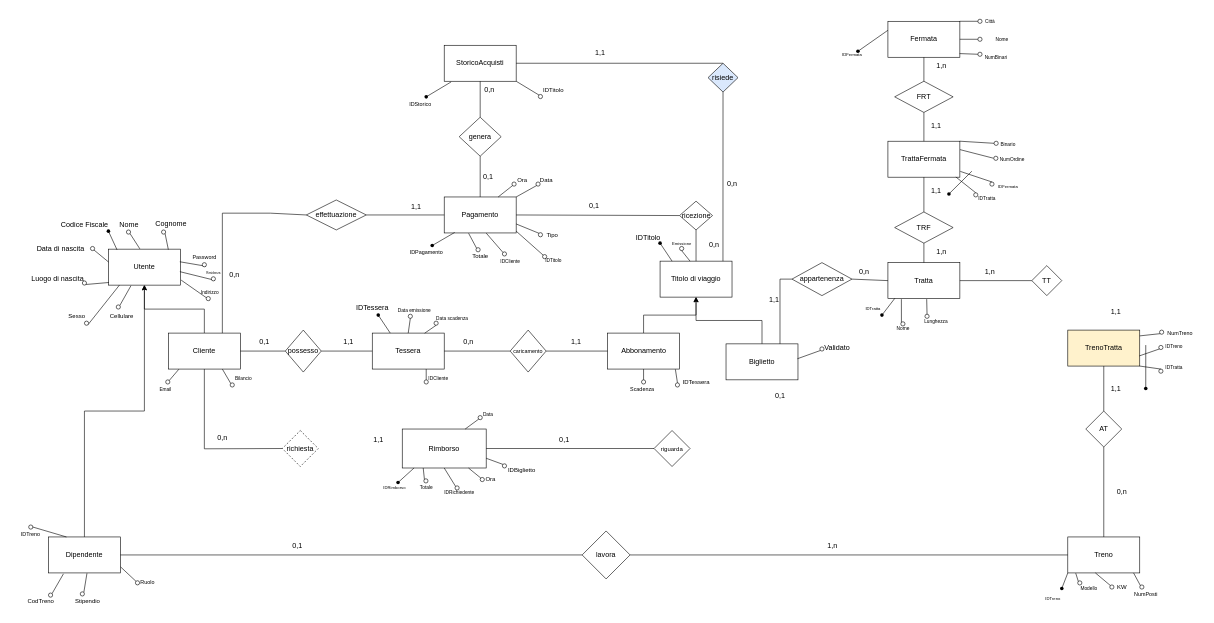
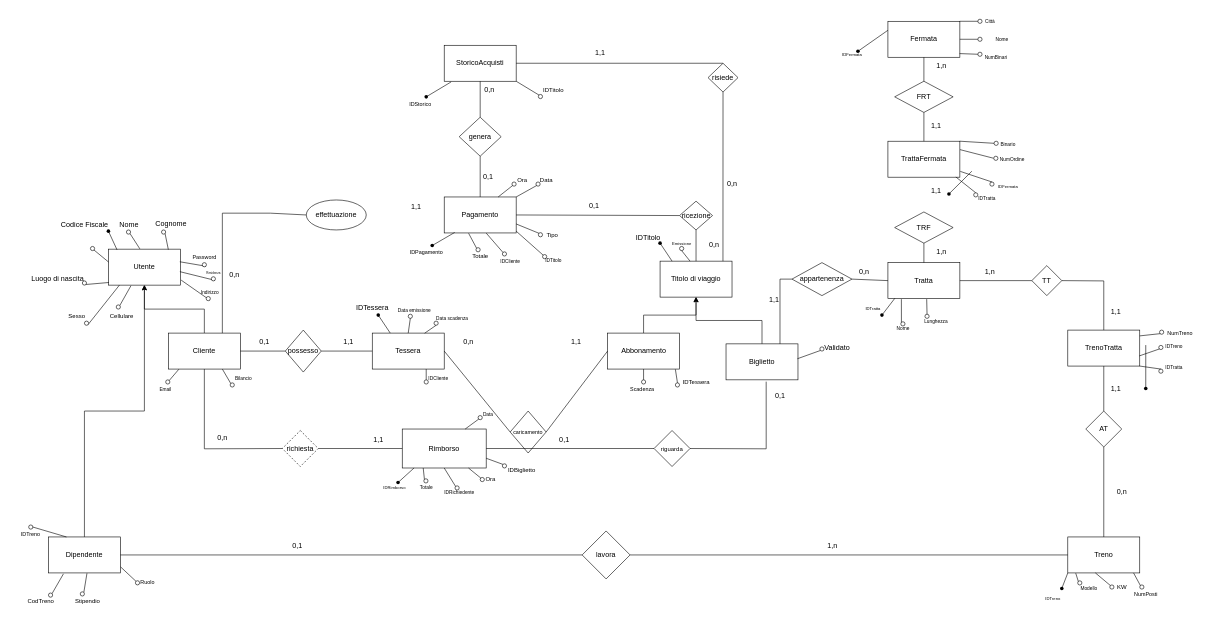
- <mxCell id="262" value="risiede" style="rhombus;whiteSpace=wrap;html=1;fillColor=#dae8fc;" vertex="1" parent="1"><mxGeometry x="1180" y="105" width="50" height="48" as="geometry" /></mxCell>
+ <mxCell id="262" value="risiede" style="rhombus;whiteSpace=wrap;html=1;" vertex="1" parent="1"><mxGeometry x="1180" y="105" width="50" height="48" as="geometry" /></mxCell>
- <mxCell id="80" value="" style="endArrow=none;html=1;rounded=0;entryX=0.5;entryY=1;entryDx=0;entryDy=0;exitX=0.5;exitY=0;exitDx=0;exitDy=0;" edge="1" parent="1" source="18" target="79"><mxGeometry width="50" height="50" relative="1" as="geometry"><mxPoint x="1400" y="485" as="sourcePoint" /><mxPoint x="1450" y="435" as="targetPoint" /></mxGeometry></mxCell>
- <mxCell id="32" value="effettuazione" style="rhombus;whiteSpace=wrap;html=1;" vertex="1" parent="1"><mxGeometry x="510" y="333" width="100" height="50" as="geometry" /></mxCell>
+ <mxCell id="32" value="effettuazione" style="ellipse;whiteSpace=wrap;html=1;" vertex="1" parent="1"><mxGeometry x="510" y="333" width="100" height="50" as="geometry" /></mxCell>
- <mxCell id="33" value="" style="endArrow=none;html=1;rounded=0;entryX=1;entryY=0.5;entryDx=0;entryDy=0;exitX=0;exitY=0.5;exitDx=0;exitDy=0;" edge="1" parent="1" source="30" target="32"><mxGeometry width="50" height="50" relative="1" as="geometry"><mxPoint x="570" y="585" as="sourcePoint" /><mxPoint x="620" y="535" as="targetPoint" /></mxGeometry></mxCell>
- <mxCell id="93" value="Data di nascita" style="text;html=1;align=center;verticalAlign=middle;resizable=0;points=[];autosize=1;strokeColor=none;fillColor=none;" vertex="1" parent="1"><mxGeometry x="50" y="399" width="100" height="30" as="geometry" /></mxCell>
+ <mxCell id="68" value="" style="endArrow=none;html=1;rounded=0;entryX=0.5;entryY=0;entryDx=0;entryDy=0;exitX=1;exitY=0.5;exitDx=0;exitDy=0;" edge="1" parent="1" source="20" target="65"><mxGeometry width="50" height="50" relative="1" as="geometry"><mxPoint x="1750" y="705" as="sourcePoint" /><mxPoint x="1800" y="655" as="targetPoint" /><Array as="points"><mxPoint x="1840" y="468" /></Array></mxGeometry></mxCell>
- <mxCell id="65" value="TrenoTratta" style="rounded=0;whiteSpace=wrap;html=1;fillColor=#fff2cc;" vertex="1" parent="1"><mxGeometry x="1780" y="550" width="120" height="60" as="geometry" /></mxCell>
+ <mxCell id="65" value="TrenoTratta" style="rounded=0;whiteSpace=wrap;html=1;" vertex="1" parent="1"><mxGeometry x="1780" y="550" width="120" height="60" as="geometry" /></mxCell>
- <mxCell id="14" value="&lt;font style=&quot;font-size: 9px;&quot;&gt;caricamento&lt;/font&gt;" style="rhombus;whiteSpace=wrap;html=1;" vertex="1" parent="1"><mxGeometry x="850" y="550" width="60" height="70" as="geometry" /></mxCell>
+ <mxCell id="14" value="&lt;font style=&quot;font-size: 9px;&quot;&gt;caricamento&lt;/font&gt;" style="rhombus;whiteSpace=wrap;html=1;" vertex="1" parent="1"><mxGeometry x="850" y="685" width="60" height="70" as="geometry" /></mxCell>
+ <mxCell id="38" value="" style="endArrow=none;html=1;rounded=0;entryX=0;entryY=0.5;entryDx=0;entryDy=0;exitX=1;exitY=0.5;exitDx=0;exitDy=0;" edge="1" parent="1" source="39" target="37"><mxGeometry width="50" height="50" relative="1" as="geometry"><mxPoint x="540" y="748" as="sourcePoint" /><mxPoint x="690" y="585" as="targetPoint" /></mxGeometry></mxCell>
+ <mxCell id="43" value="" style="endArrow=none;html=1;rounded=0;entryX=1;entryY=0.5;entryDx=0;entryDy=0;exitX=0.558;exitY=1.05;exitDx=0;exitDy=0;exitPerimeter=0;" edge="1" parent="1" source="9" target="42"><mxGeometry width="50" height="50" relative="1" as="geometry"><mxPoint x="1340" y="748" as="sourcePoint" /><mxPoint x="790" y="585" as="targetPoint" /><Array as="points"><mxPoint x="1277" y="748" /></Array></mxGeometry></mxCell>
